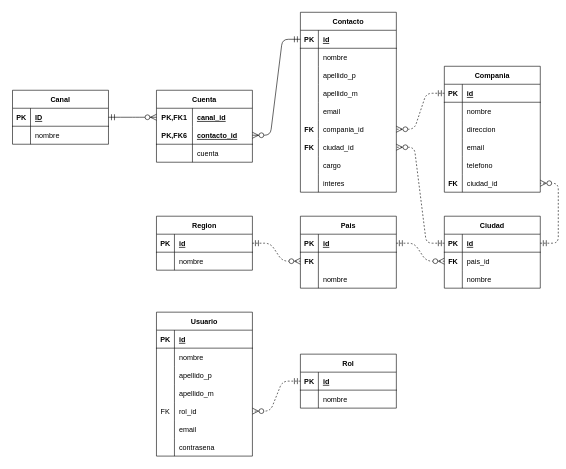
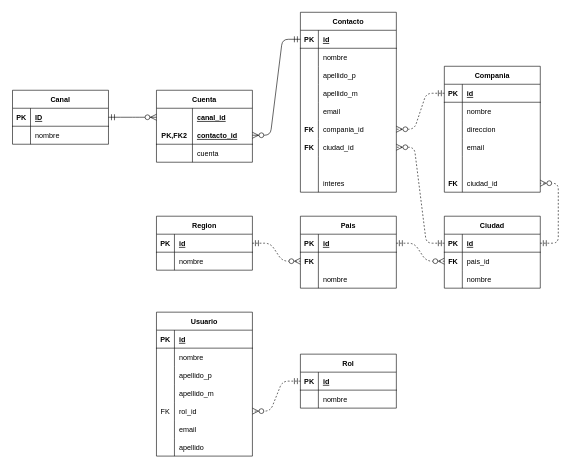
- <mxCell id="63" value="PK,FK1" style="shape=partialRectangle;connectable=0;fillColor=none;top=0;left=0;bottom=0;right=0;fontStyle=1;overflow=hidden;" parent="62" vertex="1"><mxGeometry width="60" height="30" as="geometry" /></mxCell>
- <mxCell id="66" value="PK,FK6" style="shape=partialRectangle;connectable=0;fillColor=none;top=0;left=0;bottom=0;right=0;fontStyle=1;overflow=hidden;" parent="65" vertex="1"><mxGeometry width="60" height="30" as="geometry" /></mxCell>
+ <mxCell id="66" value="PK,FK2" style="shape=partialRectangle;connectable=0;fillColor=none;top=0;left=0;bottom=0;right=0;fontStyle=1;overflow=hidden;" parent="65" vertex="1"><mxGeometry width="60" height="30" as="geometry" /></mxCell>
- <mxCell id="103" value="cargo" style="shape=partialRectangle;connectable=0;fillColor=none;top=0;left=0;bottom=0;right=0;align=left;spacingLeft=6;overflow=hidden;" parent="101" vertex="1"><mxGeometry x="30" width="130" height="30" as="geometry" /></mxCell>
- <mxCell id="50" value="telefono" style="shape=partialRectangle;connectable=0;fillColor=none;top=0;left=0;bottom=0;right=0;align=left;spacingLeft=6;overflow=hidden;" parent="48" vertex="1"><mxGeometry x="30" width="130" height="30" as="geometry" /></mxCell>
- <mxCell id="128" value="contrasena" style="shape=partialRectangle;connectable=0;fillColor=none;top=0;left=0;bottom=0;right=0;align=left;spacingLeft=6;overflow=hidden;" parent="126" vertex="1"><mxGeometry x="30" width="130" height="30" as="geometry" /></mxCell>
+ <mxCell id="128" value="apellido" style="shape=partialRectangle;connectable=0;fillColor=none;top=0;left=0;bottom=0;right=0;align=left;spacingLeft=6;overflow=hidden;" parent="126" vertex="1"><mxGeometry x="30" width="130" height="30" as="geometry" /></mxCell>
